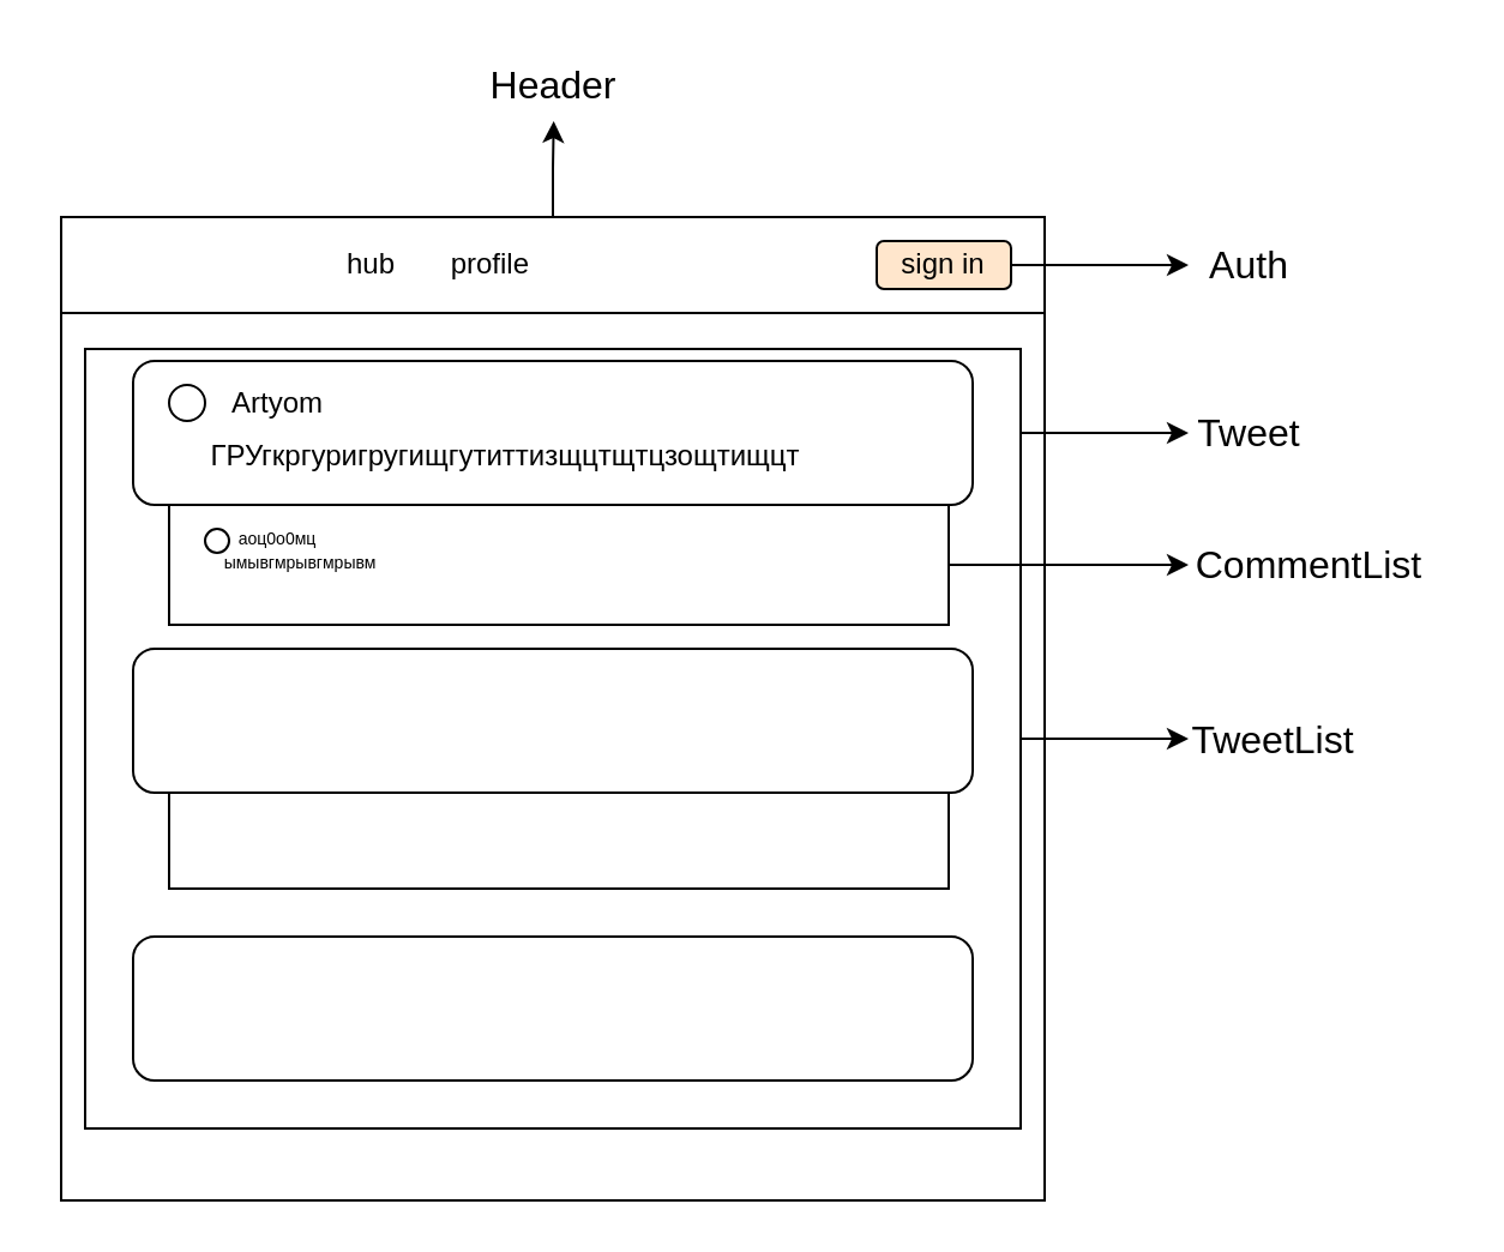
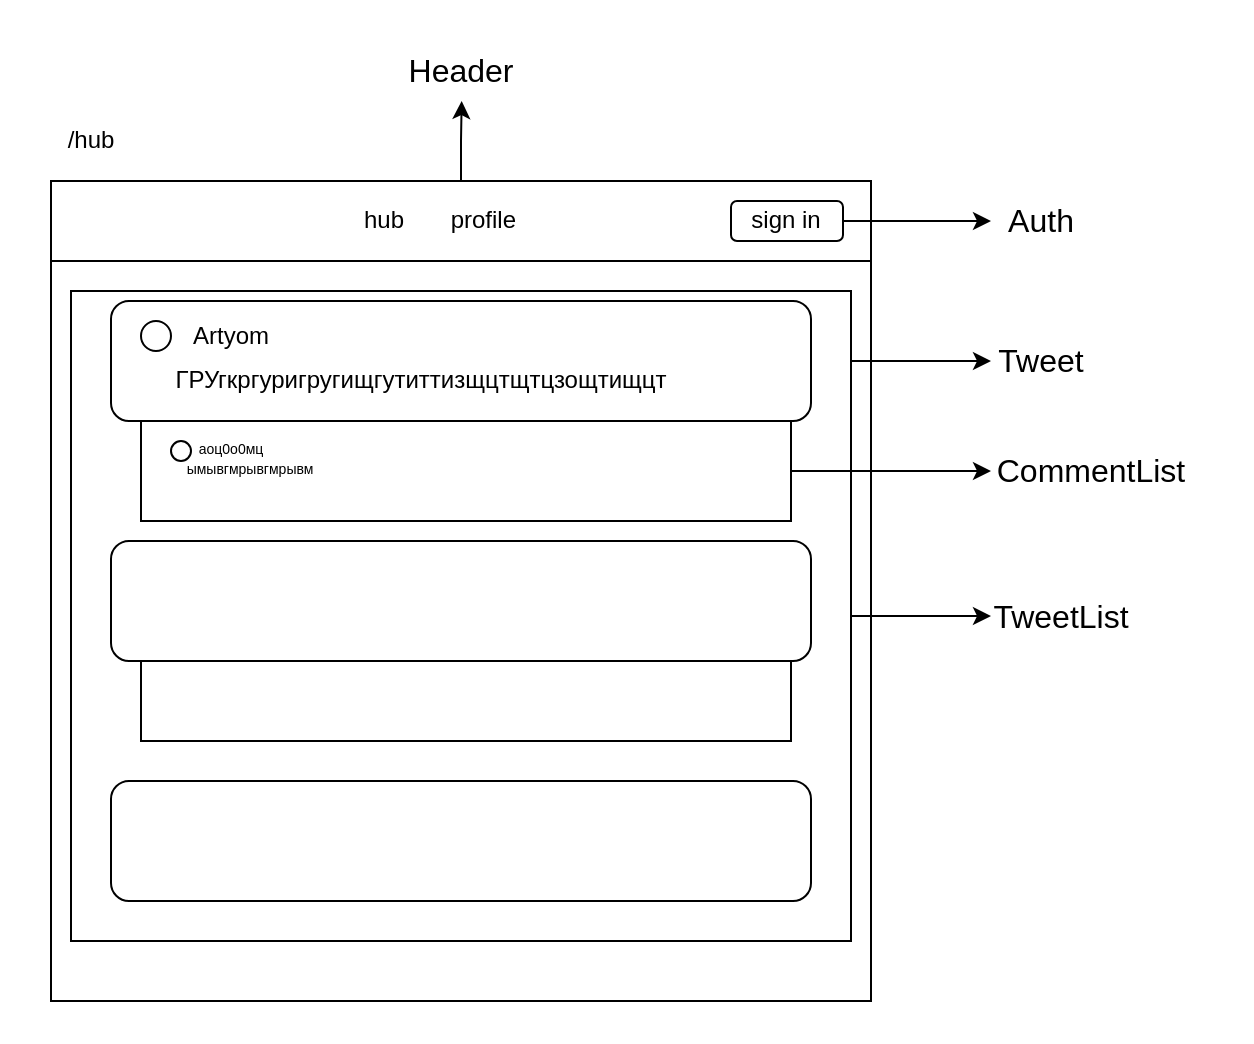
+ <mxCell id="7" value="/hub" style="text;html=1;align=center;verticalAlign=middle;resizable=0;points=[];autosize=1;strokeColor=none;fillColor=none;" vertex="1" parent="1"><mxGeometry x="20" y="55" width="50" height="30" as="geometry" /></mxCell>
- <mxCell id="8" value="hub&amp;nbsp; &amp;nbsp; &amp;nbsp; &amp;nbsp;profile&amp;nbsp; &amp;nbsp;" style="rounded=0;whiteSpace=wrap;html=1;opacity=0;" vertex="1" parent="1"><mxGeometry x="125" y="100" width="125" height="20" as="geometry" /></mxCell>
+ <mxCell id="8" value="hub&amp;nbsp; &amp;nbsp; &amp;nbsp; &amp;nbsp;profile&amp;nbsp; &amp;nbsp;" style="rounded=0;whiteSpace=wrap;html=1;opacity=0;" vertex="1" parent="1"><mxGeometry x="125" y="100" width="200" height="20" as="geometry" /></mxCell>
- <mxCell id="6" value="sign in" style="rounded=1;whiteSpace=wrap;html=1;fillColor=#ffe6cc;" vertex="1" parent="1"><mxGeometry x="365" y="100" width="56" height="20" as="geometry" /></mxCell>
+ <mxCell id="6" value="sign in" style="rounded=1;whiteSpace=wrap;html=1;" vertex="1" parent="1"><mxGeometry x="365" y="100" width="56" height="20" as="geometry" /></mxCell>
